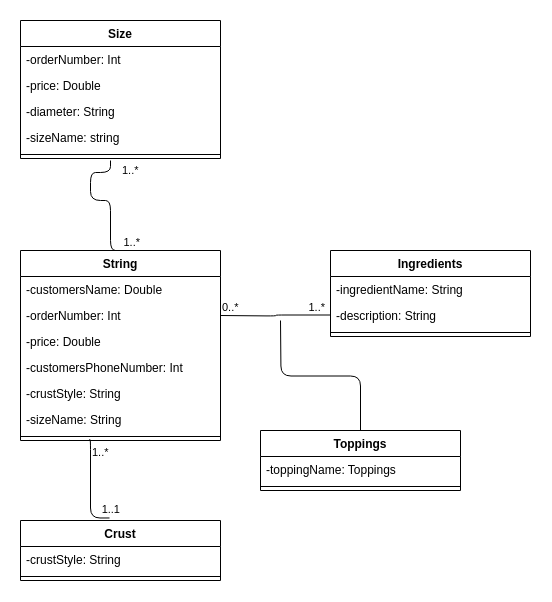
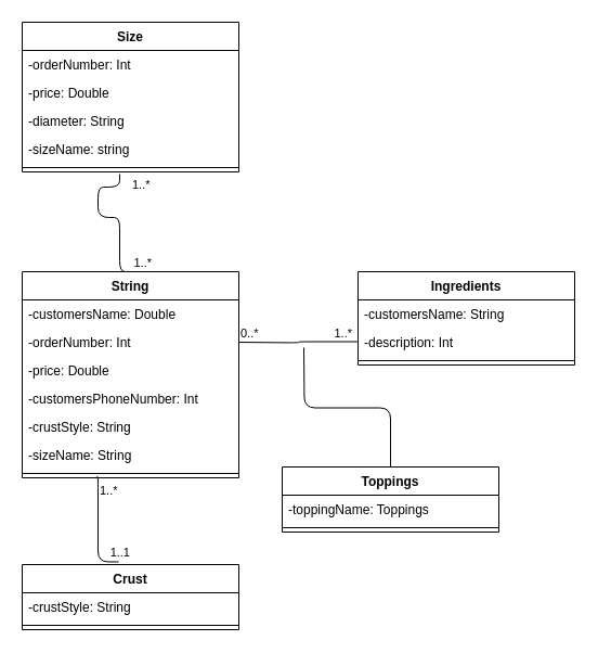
- <mxCell id="11" value="-ingredientName: String" style="text;strokeColor=none;fillColor=none;align=left;verticalAlign=top;spacingLeft=4;spacingRight=4;overflow=hidden;rotatable=0;points=[[0,0.5],[1,0.5]];portConstraint=eastwest;" parent="10" vertex="1"><mxGeometry y="26" width="200" height="26" as="geometry" /></mxCell>
+ <mxCell id="11" value="-customersName: String" style="text;strokeColor=none;fillColor=none;align=left;verticalAlign=top;spacingLeft=4;spacingRight=4;overflow=hidden;rotatable=0;points=[[0,0.5],[1,0.5]];portConstraint=eastwest;" parent="10" vertex="1"><mxGeometry y="26" width="200" height="26" as="geometry" /></mxCell>
- <mxCell id="12" value="-description: String" style="text;strokeColor=none;fillColor=none;align=left;verticalAlign=top;spacingLeft=4;spacingRight=4;overflow=hidden;rotatable=0;points=[[0,0.5],[1,0.5]];portConstraint=eastwest;" parent="10" vertex="1"><mxGeometry y="52" width="200" height="26" as="geometry" /></mxCell>
+ <mxCell id="12" value="-description: Int" style="text;strokeColor=none;fillColor=none;align=left;verticalAlign=top;spacingLeft=4;spacingRight=4;overflow=hidden;rotatable=0;points=[[0,0.5],[1,0.5]];portConstraint=eastwest;" parent="10" vertex="1"><mxGeometry y="52" width="200" height="26" as="geometry" /></mxCell>
